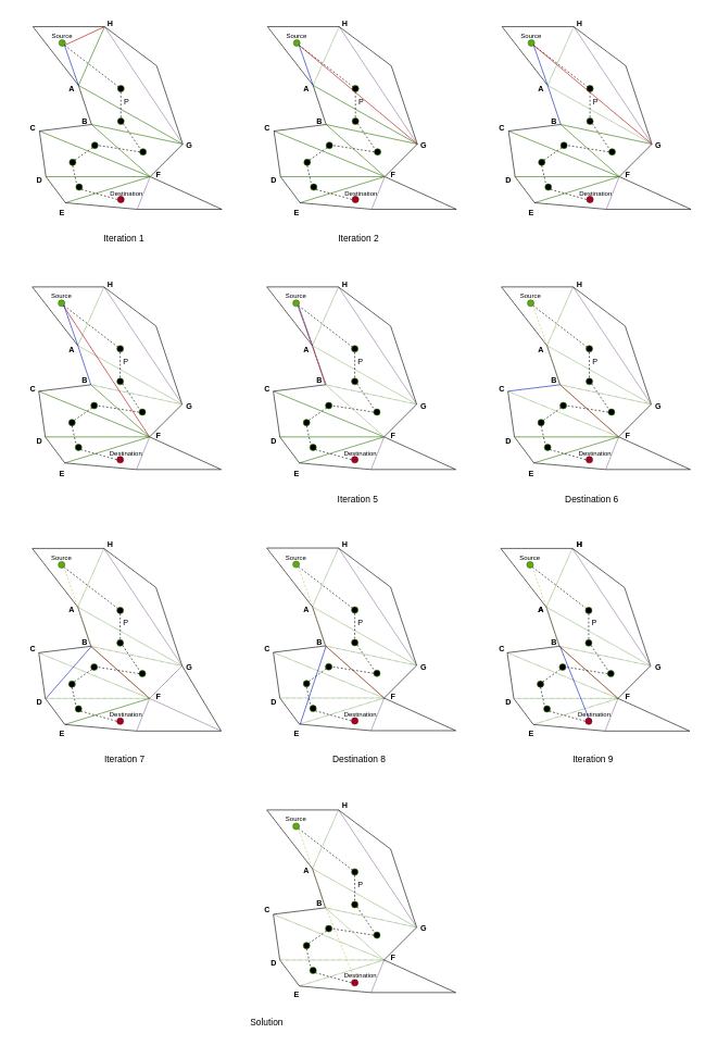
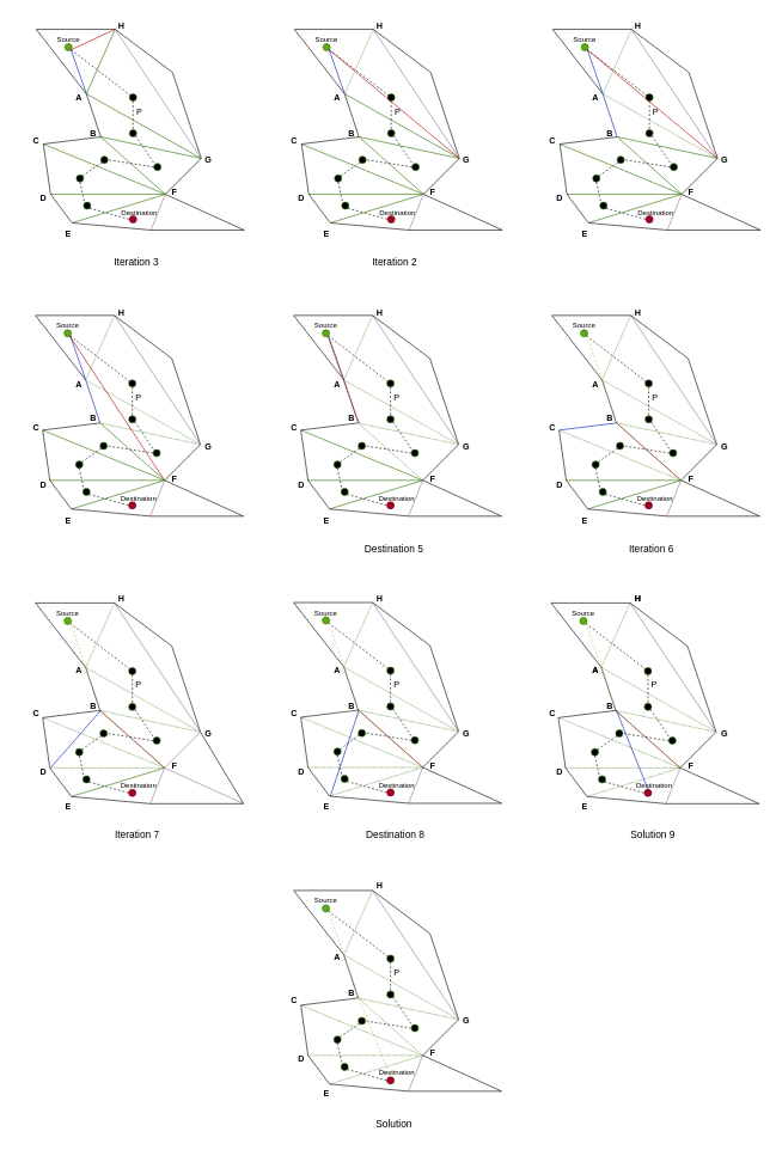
- <mxCell id="417" value="&lt;font style=&quot;font-size: 14px&quot;&gt;Iteration 1&lt;/font&gt;" style="text;html=1;strokeColor=none;fillColor=none;align=center;verticalAlign=middle;whiteSpace=wrap;rounded=0;fontSize=10;" parent="1" vertex="1"><mxGeometry x="50" y="350" width="280" height="30" as="geometry" /></mxCell>
+ <mxCell id="417" value="&lt;font style=&quot;font-size: 14px&quot;&gt;Iteration 3&lt;/font&gt;" style="text;html=1;strokeColor=none;fillColor=none;align=center;verticalAlign=middle;whiteSpace=wrap;rounded=0;fontSize=10;" parent="1" vertex="1"><mxGeometry x="50" y="350" width="280" height="30" as="geometry" /></mxCell>
- <mxCell id="419" value="&lt;font style=&quot;font-size: 14px&quot;&gt;Iteration 5&lt;br&gt;&lt;/font&gt;" style="text;html=1;strokeColor=none;fillColor=none;align=center;verticalAlign=middle;whiteSpace=wrap;rounded=0;fontSize=10;" parent="1" vertex="1"><mxGeometry x="409" y="750" width="280" height="30" as="geometry" /></mxCell>
+ <mxCell id="419" value="&lt;font style=&quot;font-size: 14px&quot;&gt;Destination 5&lt;br&gt;&lt;/font&gt;" style="text;html=1;strokeColor=none;fillColor=none;align=center;verticalAlign=middle;whiteSpace=wrap;rounded=0;fontSize=10;" parent="1" vertex="1"><mxGeometry x="409" y="750" width="280" height="30" as="geometry" /></mxCell>
- <mxCell id="420" value="&lt;font style=&quot;font-size: 14px&quot;&gt;Destination 6&lt;br&gt;&lt;/font&gt;" style="text;html=1;strokeColor=none;fillColor=none;align=center;verticalAlign=middle;whiteSpace=wrap;rounded=0;fontSize=10;" parent="1" vertex="1"><mxGeometry x="768" y="750" width="280" height="30" as="geometry" /></mxCell>
+ <mxCell id="420" value="&lt;font style=&quot;font-size: 14px&quot;&gt;Iteration 6&lt;br&gt;&lt;/font&gt;" style="text;html=1;strokeColor=none;fillColor=none;align=center;verticalAlign=middle;whiteSpace=wrap;rounded=0;fontSize=10;" parent="1" vertex="1"><mxGeometry x="768" y="750" width="280" height="30" as="geometry" /></mxCell>
- <mxCell id="423" value="&lt;font style=&quot;font-size: 14px&quot;&gt;Iteration 9&lt;br&gt;&lt;/font&gt;" style="text;html=1;strokeColor=none;fillColor=none;align=center;verticalAlign=middle;whiteSpace=wrap;rounded=0;fontSize=10;" parent="1" vertex="1"><mxGeometry x="769.5" y="1149" width="280" height="30" as="geometry" /></mxCell>
+ <mxCell id="423" value="&lt;font style=&quot;font-size: 14px&quot;&gt;Solution 9&lt;br&gt;&lt;/font&gt;" style="text;html=1;strokeColor=none;fillColor=none;align=center;verticalAlign=middle;whiteSpace=wrap;rounded=0;fontSize=10;" parent="1" vertex="1"><mxGeometry x="769.5" y="1149" width="280" height="30" as="geometry" /></mxCell>
- <mxCell id="424" value="&lt;font style=&quot;font-size: 14px&quot;&gt;Solution&lt;/font&gt;" style="text;html=1;strokeColor=none;fillColor=none;align=center;verticalAlign=middle;whiteSpace=wrap;rounded=0;fontSize=10;" parent="1" vertex="1"><mxGeometry x="269" y="1551" width="280" height="30" as="geometry" /></mxCell>
+ <mxCell id="424" value="&lt;font style=&quot;font-size: 14px&quot;&gt;Solution&lt;/font&gt;" style="text;html=1;strokeColor=none;fillColor=none;align=center;verticalAlign=middle;whiteSpace=wrap;rounded=0;fontSize=10;" parent="1" vertex="1"><mxGeometry x="409" y="1551" width="280" height="30" as="geometry" /></mxCell>
